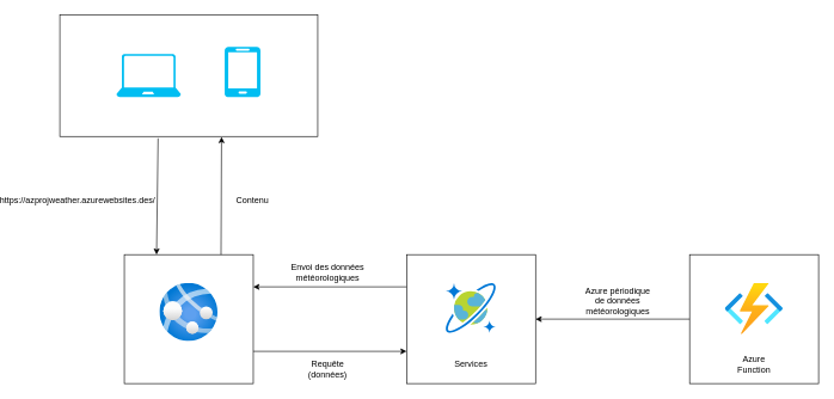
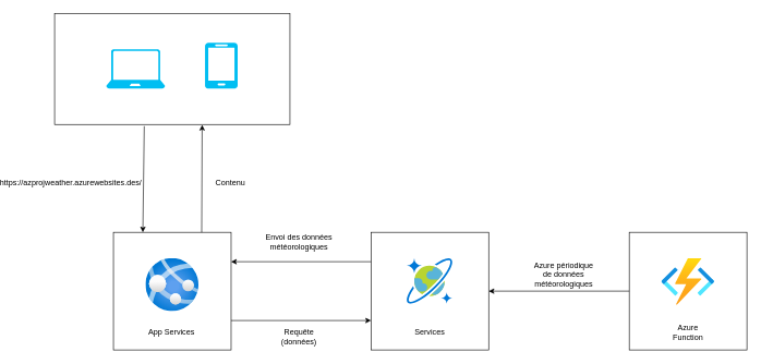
- <mxCell id="20" value="Envoi des données météorologiques" style="text;html=1;strokeColor=none;fillColor=none;align=center;verticalAlign=middle;whiteSpace=wrap;rounded=0;" vertex="1" parent="1"><mxGeometry x="309" y="365" width="170" height="30" as="geometry" /></mxCell>
+ <mxCell id="20" value="Envoi des données météorologiques" style="text;html=1;strokeColor=none;fillColor=none;align=center;verticalAlign=middle;whiteSpace=wrap;rounded=0;" vertex="1" parent="1"><mxGeometry x="309" y="355" width="170" height="30" as="geometry" /></mxCell>
+ <mxCell id="8" value="App Services" style="text;html=1;strokeColor=none;fillColor=none;align=center;verticalAlign=middle;whiteSpace=wrap;rounded=0;" vertex="1" parent="1"><mxGeometry x="159" y="493" width="80" height="30" as="geometry" /></mxCell>
